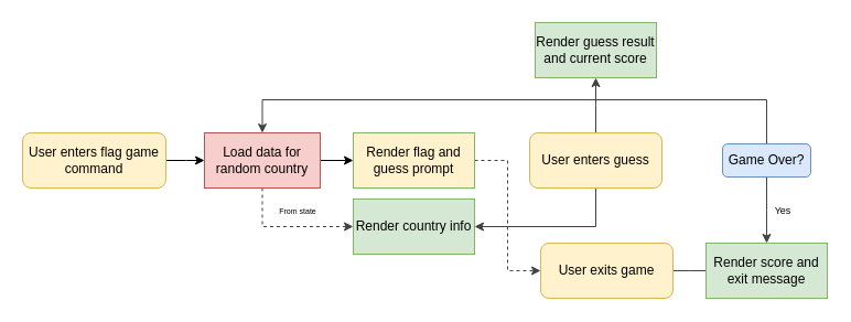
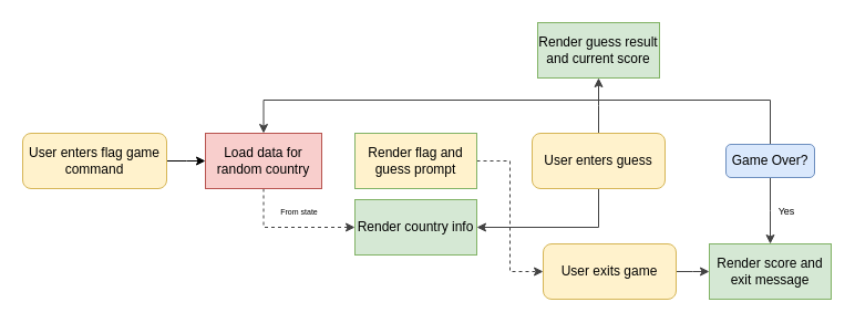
- <mxCell id="4" style="edgeStyle=orthogonalEdgeStyle;rounded=0;orthogonalLoop=1;jettySize=auto;html=1;entryX=0;entryY=0.5;entryDx=0;entryDy=0;" edge="1" parent="1" source="6" target="8"><mxGeometry relative="1" as="geometry" /></mxCell>
- <mxCell id="13" style="edgeStyle=elbowEdgeStyle;rounded=0;jumpStyle=none;orthogonalLoop=1;jettySize=auto;elbow=vertical;html=1;entryX=0;entryY=0.5;entryDx=0;entryDy=0;strokeColor=#424242;strokeWidth=1;endArrow=none;" edge="1" parent="1" source="14" target="15"><mxGeometry relative="1" as="geometry" /></mxCell>
+ <mxCell id="13" style="edgeStyle=elbowEdgeStyle;rounded=0;jumpStyle=none;orthogonalLoop=1;jettySize=auto;elbow=vertical;html=1;entryX=0;entryY=0.5;entryDx=0;entryDy=0;strokeColor=#424242;strokeWidth=1;" edge="1" parent="1" source="14" target="15"><mxGeometry relative="1" as="geometry" /></mxCell>
